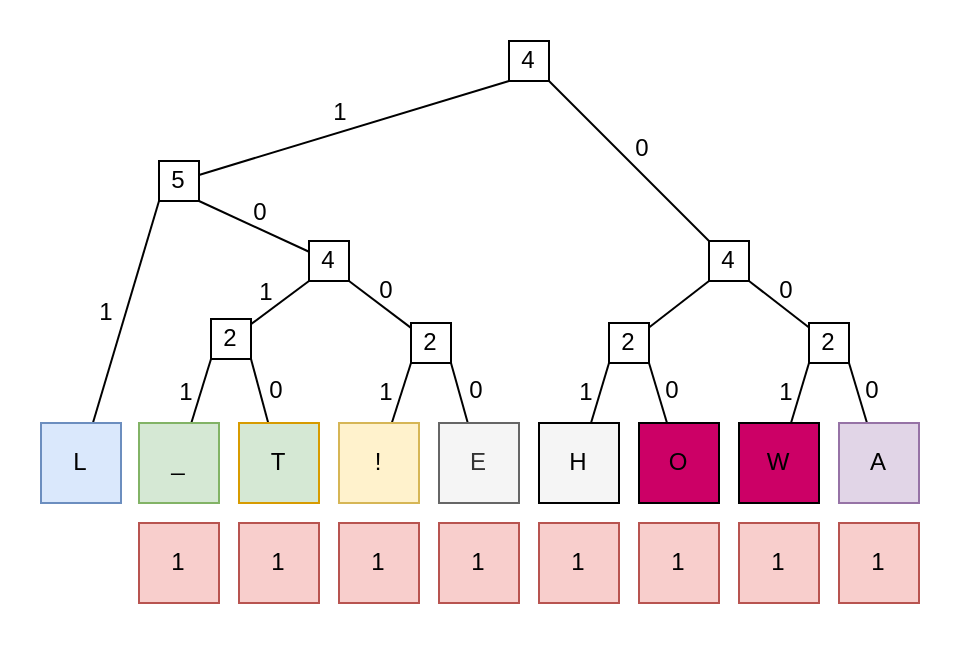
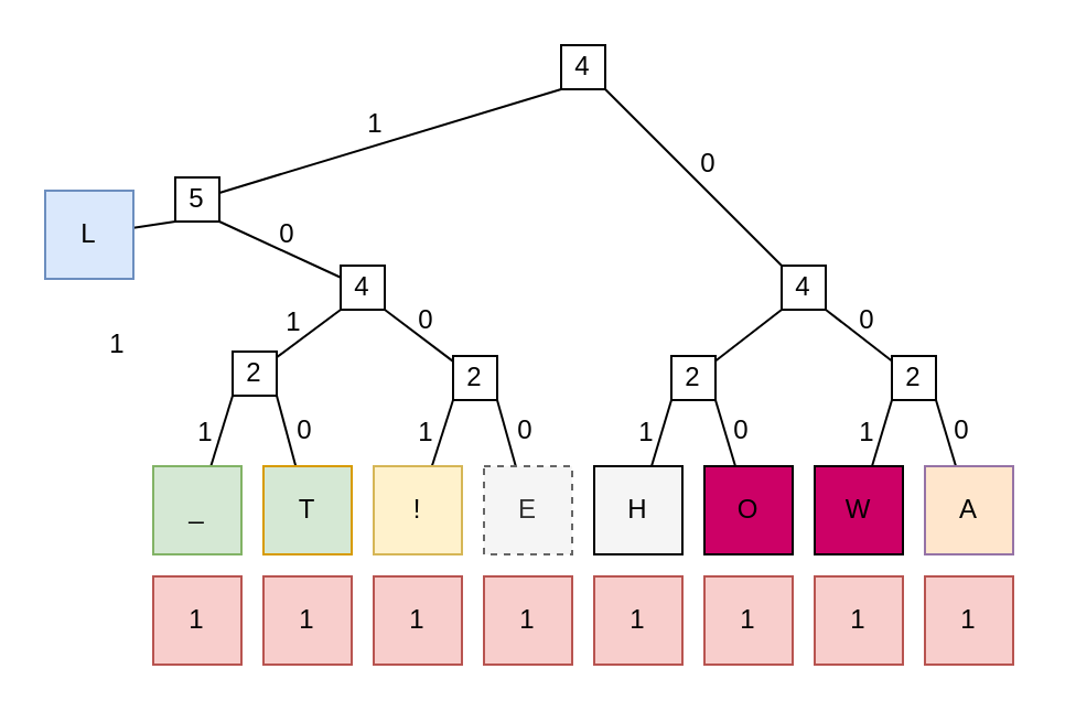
- <mxCell id="7" value="L" style="rounded=0;whiteSpace=wrap;html=1;fillColor=#dae8fc;strokeColor=#6c8ebf;" vertex="1" parent="1"><mxGeometry x="20" y="211" width="40" height="40" as="geometry" /></mxCell>
+ <mxCell id="7" value="L" style="rounded=0;whiteSpace=wrap;html=1;fillColor=#dae8fc;strokeColor=#6c8ebf;" vertex="1" parent="1"><mxGeometry x="20" y="86" width="40" height="40" as="geometry" /></mxCell>
- <mxCell id="11" value="E" style="rounded=0;whiteSpace=wrap;html=1;fillColor=#f5f5f5;fontColor=#333333;strokeColor=#666666;" vertex="1" parent="1"><mxGeometry x="219" y="211" width="40" height="40" as="geometry" /></mxCell>
+ <mxCell id="11" value="E" style="rounded=0;whiteSpace=wrap;html=1;fillColor=#f5f5f5;fontColor=#333333;strokeColor=#666666;dashed=1;" vertex="1" parent="1"><mxGeometry x="219" y="211" width="40" height="40" as="geometry" /></mxCell>
- <mxCell id="32" value="A" style="rounded=0;whiteSpace=wrap;html=1;fillColor=#e1d5e7;strokeColor=#9673a6;" vertex="1" parent="1"><mxGeometry x="419" y="211" width="40" height="40" as="geometry" /></mxCell>
+ <mxCell id="32" value="A" style="rounded=0;whiteSpace=wrap;html=1;fillColor=#ffe6cc;strokeColor=#9673a6;" vertex="1" parent="1"><mxGeometry x="419" y="211" width="40" height="40" as="geometry" /></mxCell>
